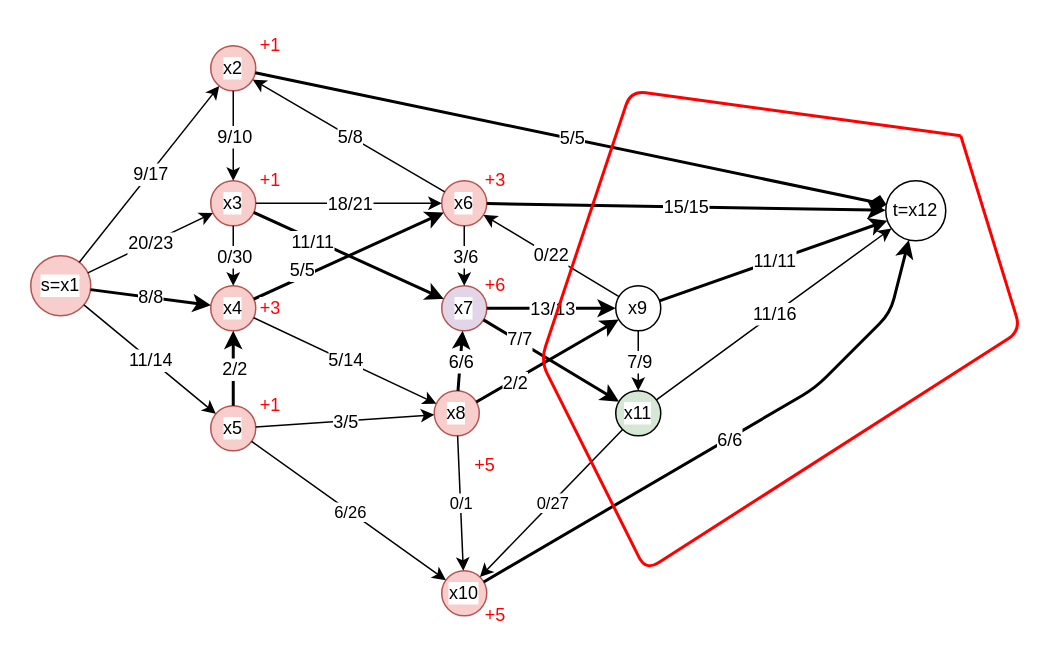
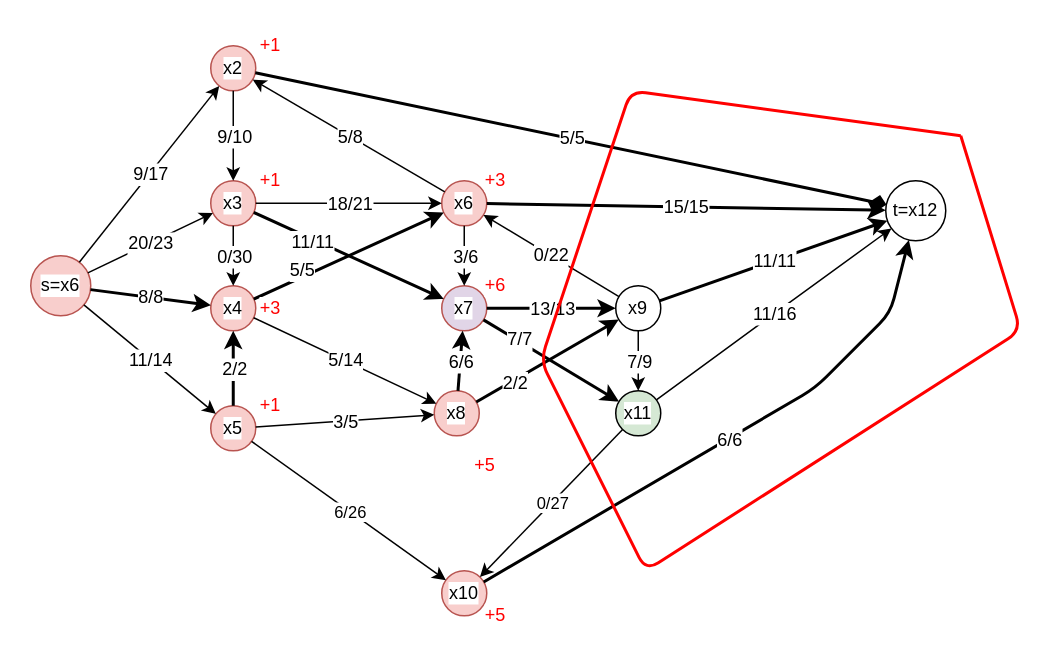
- <mxCell id="2" value="s=x1" style="ellipse;whiteSpace=wrap;html=1;aspect=fixed;fontSize=12;labelBackgroundColor=#ffffff;fillColor=#f8cecc;strokeColor=#b85450;" parent="1" vertex="1"><mxGeometry x="20" y="170" width="40" height="40" as="geometry" /></mxCell>
+ <mxCell id="2" value="s=x6" style="ellipse;whiteSpace=wrap;html=1;aspect=fixed;fontSize=12;labelBackgroundColor=#ffffff;fillColor=#f8cecc;strokeColor=#b85450;" parent="1" vertex="1"><mxGeometry x="20" y="170" width="40" height="40" as="geometry" /></mxCell>
- <mxCell id="56" value="" style="endArrow=classic;html=1;strokeColor=#000000;labelBackgroundColor=#ffffff;" parent="1" source="30" target="37" edge="1"><mxGeometry relative="1" as="geometry"><mxPoint x="350" y="250" as="sourcePoint" /><mxPoint x="450" y="250" as="targetPoint" /></mxGeometry></mxCell>
- <mxCell id="57" value="0/1" style="edgeLabel;resizable=0;html=1;align=center;verticalAlign=middle;labelBackgroundColor=#ffffff;" parent="56" connectable="0" vertex="1"><mxGeometry relative="1" as="geometry" /></mxCell>
